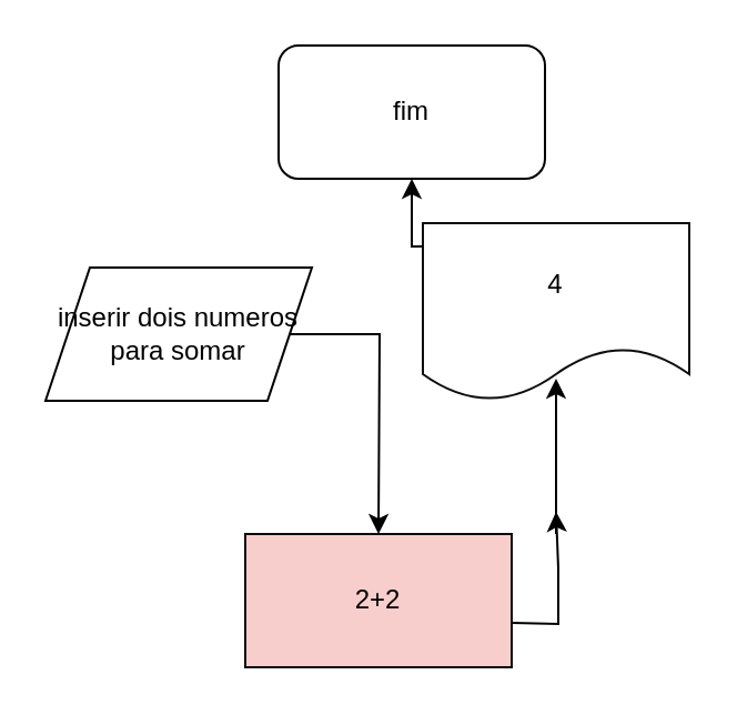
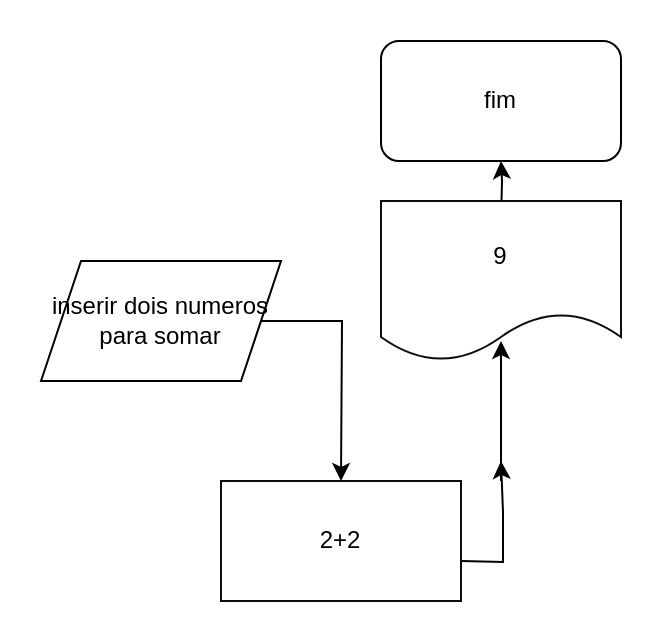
- <mxCell id="2" value="fim" style="rounded=1;whiteSpace=wrap;html=1;" vertex="1" parent="1"><mxGeometry x="125" y="20" width="120" height="60" as="geometry" /></mxCell>
+ <mxCell id="2" value="fim" style="rounded=1;whiteSpace=wrap;html=1;" vertex="1" parent="1"><mxGeometry x="190" y="20" width="120" height="60" as="geometry" /></mxCell>
- <mxCell id="9" value="4" style="shape=document;whiteSpace=wrap;html=1;boundedLbl=1;strokeColor=#0D0D0D;" vertex="1" parent="1"><mxGeometry x="190" y="100" width="120" height="80" as="geometry" /></mxCell>
+ <mxCell id="9" value="9" style="shape=document;whiteSpace=wrap;html=1;boundedLbl=1;strokeColor=#0D0D0D;" vertex="1" parent="1"><mxGeometry x="190" y="100" width="120" height="80" as="geometry" /></mxCell>
- <mxCell id="4" value="inserir dois numeros&lt;br&gt;para somar" style="shape=parallelogram;perimeter=parallelogramPerimeter;whiteSpace=wrap;html=1;fixedSize=1;" vertex="1" parent="1"><mxGeometry x="20" y="120" width="120" height="60" as="geometry" /></mxCell>
+ <mxCell id="4" value="inserir dois numeros&lt;br&gt;para somar" style="shape=parallelogram;perimeter=parallelogramPerimeter;whiteSpace=wrap;html=1;fixedSize=1;" vertex="1" parent="1"><mxGeometry x="20" y="130" width="120" height="60" as="geometry" /></mxCell>
- <mxCell id="8" value="2+2" style="rounded=0;whiteSpace=wrap;html=1;strokeColor=#0D0D0D;fillColor=#f8cecc;" vertex="1" parent="1"><mxGeometry x="110" y="240" width="120" height="60" as="geometry" /></mxCell>
+ <mxCell id="8" value="2+2" style="rounded=0;whiteSpace=wrap;html=1;strokeColor=#0D0D0D;" vertex="1" parent="1"><mxGeometry x="110" y="240" width="120" height="60" as="geometry" /></mxCell>
